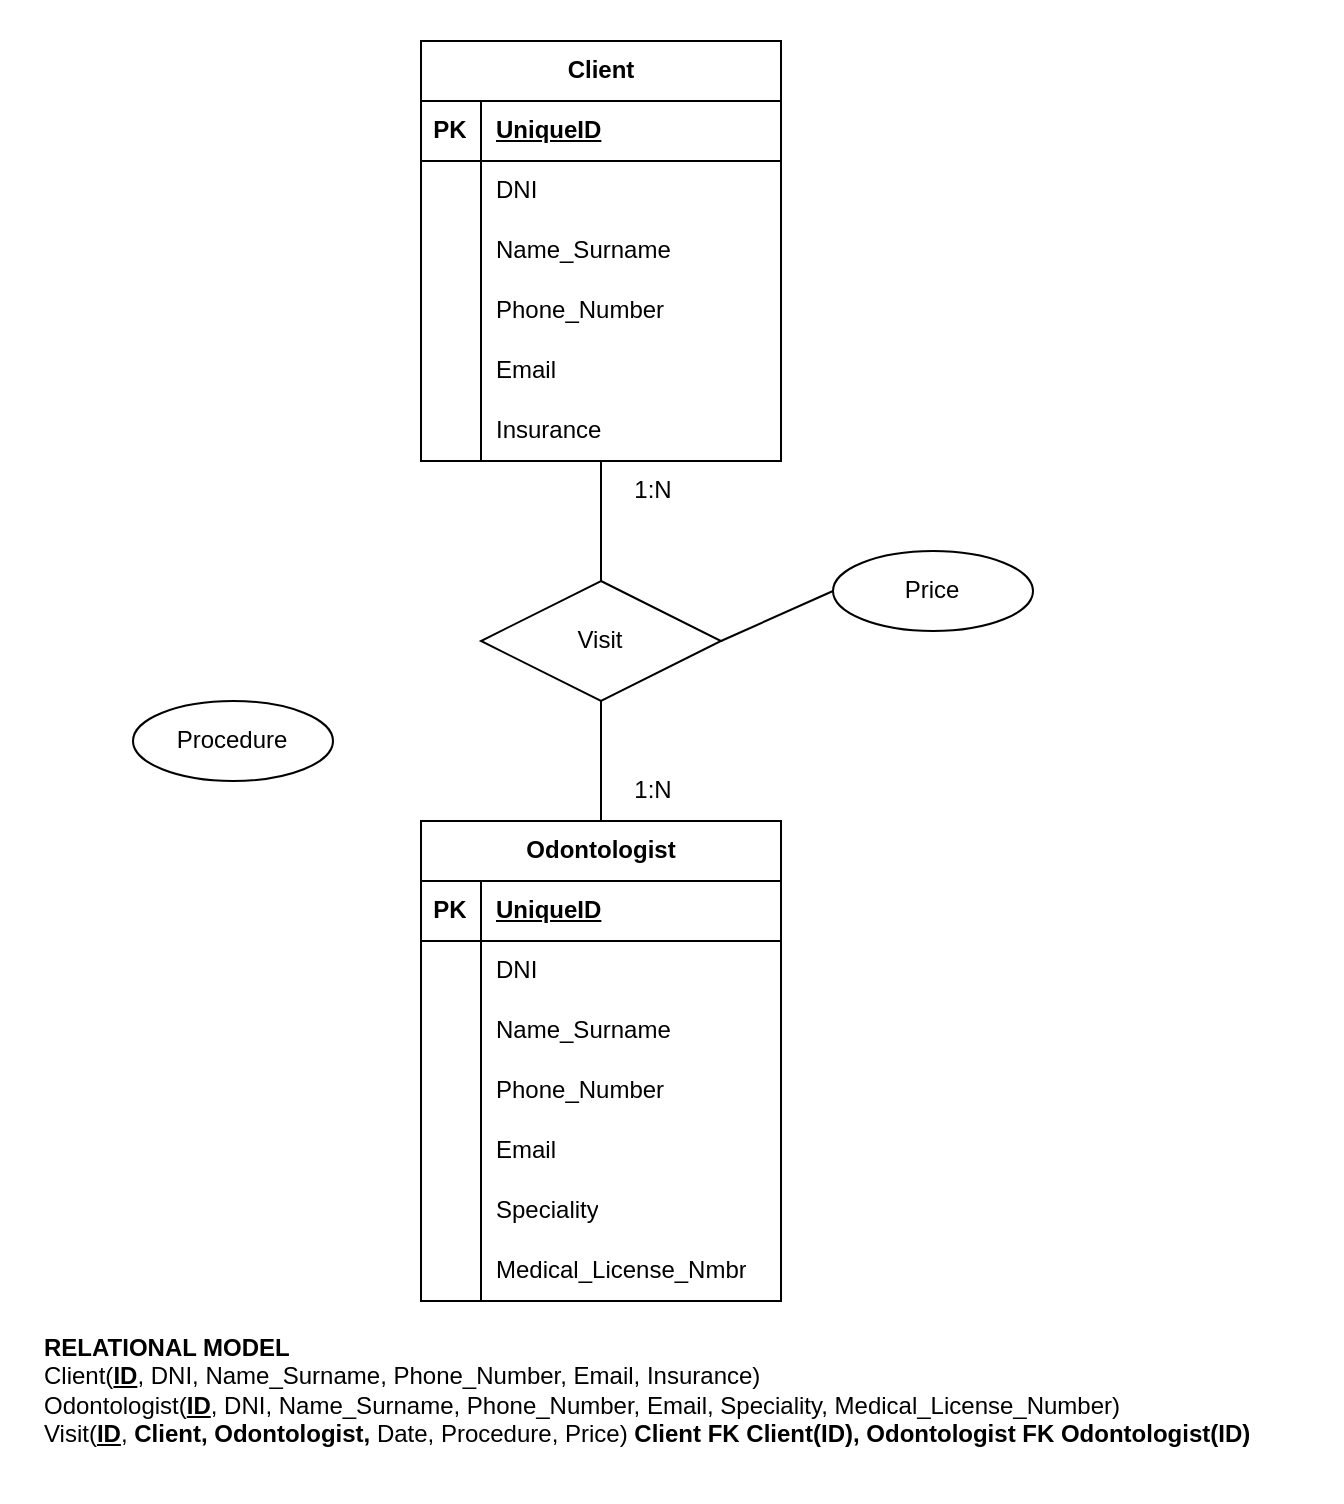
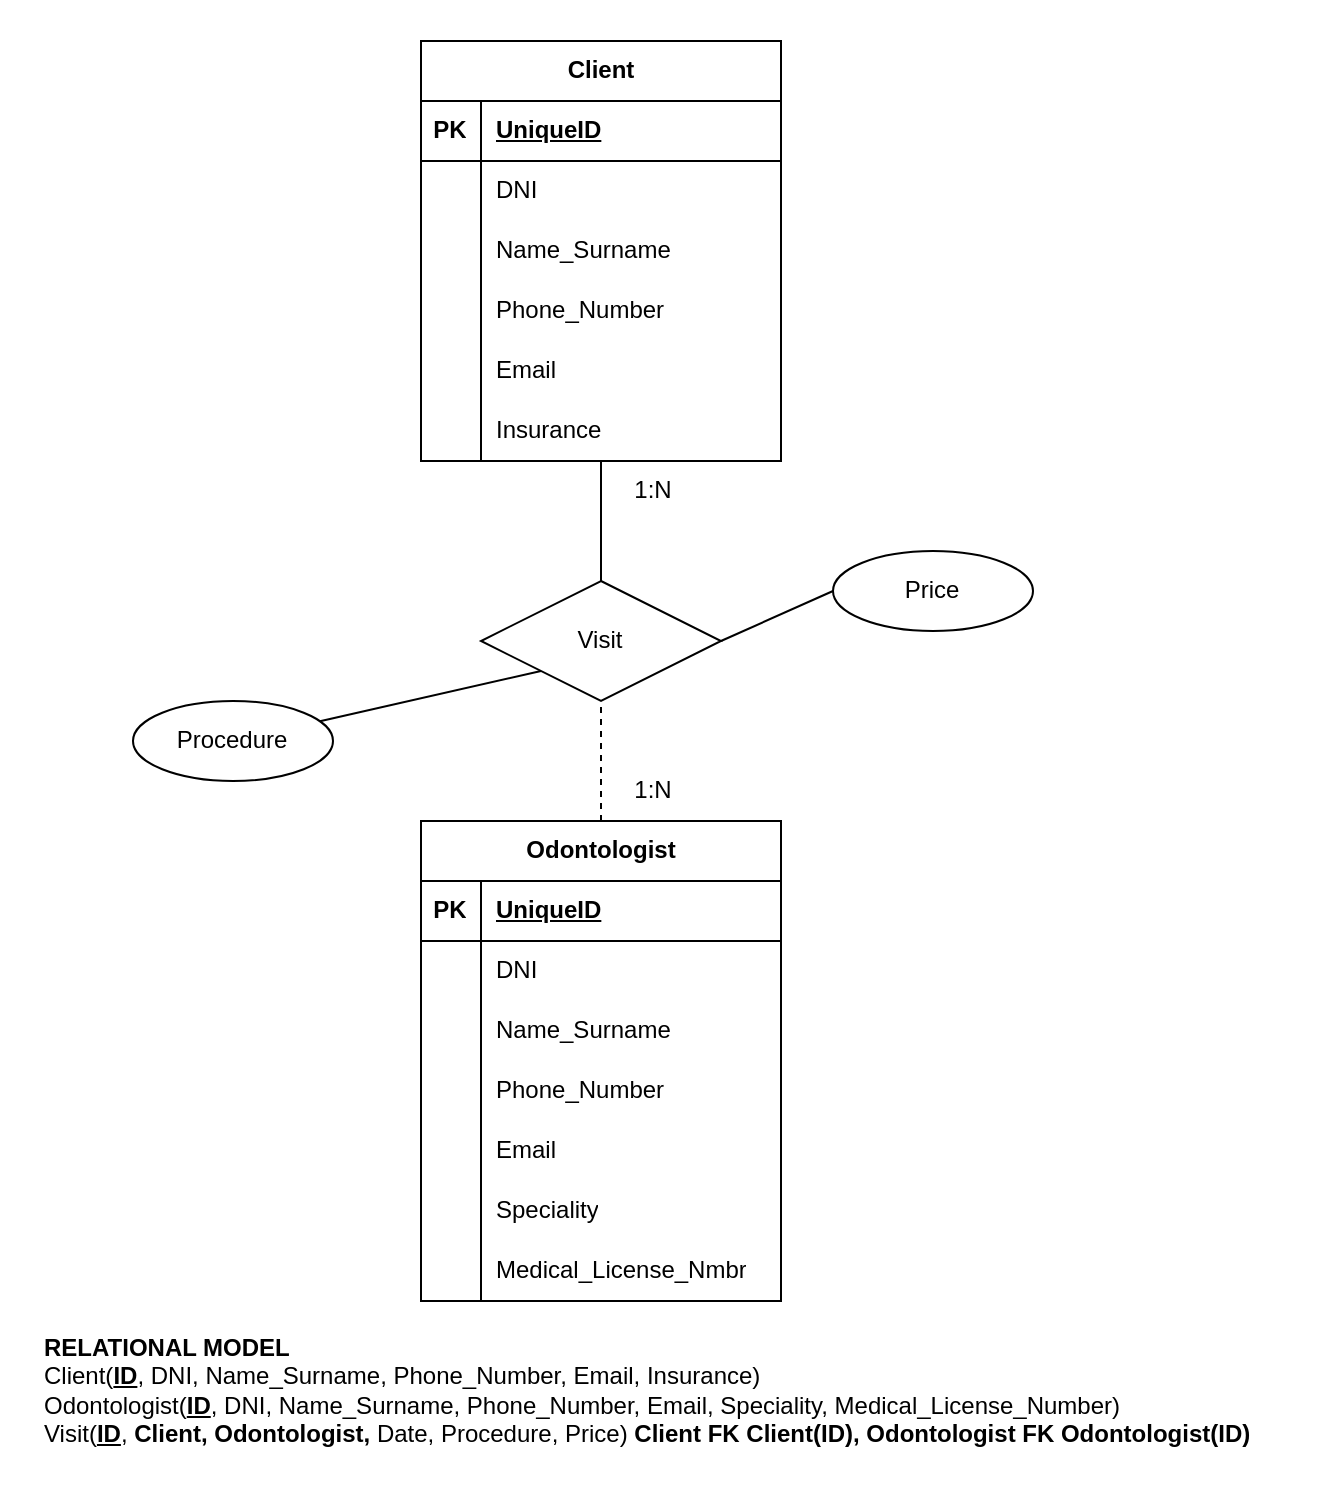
+ <mxCell id="49" value="" style="endArrow=none;html=1;rounded=0;entryX=0;entryY=1;entryDx=0;entryDy=0;" edge="1" parent="1" source="45" target="43"><mxGeometry relative="1" as="geometry"><mxPoint x="426" y="330" as="sourcePoint" /><mxPoint x="370" y="330" as="targetPoint" /></mxGeometry></mxCell>
- <mxCell id="46" value="" style="endArrow=none;html=1;rounded=0;entryX=0.5;entryY=1;entryDx=0;entryDy=0;exitX=0.5;exitY=0;exitDx=0;exitDy=0;" edge="1" parent="1" source="21" target="43"><mxGeometry relative="1" as="geometry"><mxPoint x="306" y="410" as="sourcePoint" /><mxPoint x="466" y="410" as="targetPoint" /></mxGeometry></mxCell>
+ <mxCell id="46" value="" style="endArrow=none;html=1;rounded=0;entryX=0.5;entryY=1;entryDx=0;entryDy=0;exitX=0.5;exitY=0;exitDx=0;exitDy=0;dashed=1;" edge="1" parent="1" source="21" target="43"><mxGeometry relative="1" as="geometry"><mxPoint x="306" y="410" as="sourcePoint" /><mxPoint x="466" y="410" as="targetPoint" /></mxGeometry></mxCell>
